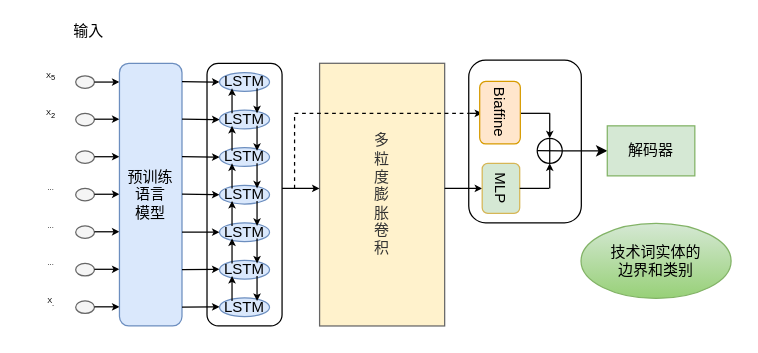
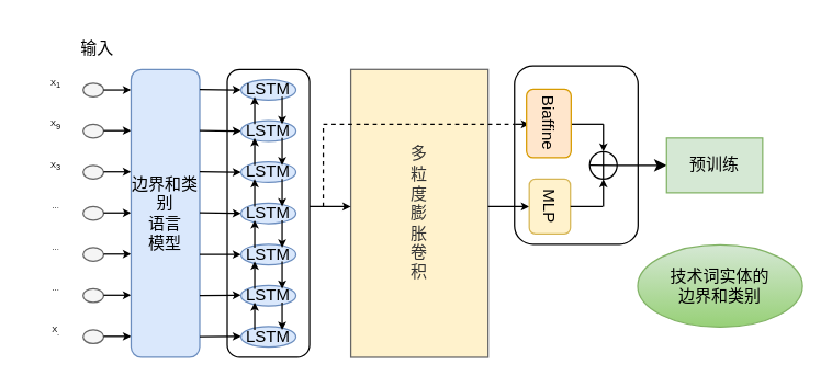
- <mxCell id="4" value="输入" style="text;html=1;align=center;verticalAlign=middle;resizable=0;points=[];autosize=1;strokeColor=none;fillColor=none;" parent="1" vertex="1"><mxGeometry x="45" y="10" width="50" height="30" as="geometry" /></mxCell>
+ <mxCell id="4" value="输入" style="text;html=1;align=center;verticalAlign=middle;resizable=0;points=[];autosize=1;strokeColor=none;fillColor=none;" parent="1" vertex="1"><mxGeometry x="45" y="20" width="50" height="30" as="geometry" /></mxCell>
- <mxCell id="6" value="&lt;font style=&quot;font-size: 6px;&quot;&gt;X&lt;sub style=&quot;font-size: 6px;&quot;&gt;5&lt;/sub&gt;&lt;/font&gt;" style="text;html=1;align=center;verticalAlign=top;resizable=0;points=[];autosize=1;strokeColor=none;fillColor=none;fontSize=6;" parent="1" vertex="1"><mxGeometry x="20" y="50" width="40" height="30" as="geometry" /></mxCell>
+ <mxCell id="6" value="&lt;font style=&quot;font-size: 6px;&quot;&gt;X&lt;sub style=&quot;font-size: 6px;&quot;&gt;1&lt;/sub&gt;&lt;/font&gt;" style="text;html=1;align=center;verticalAlign=top;resizable=0;points=[];autosize=1;strokeColor=none;fillColor=none;fontSize=6;" parent="1" vertex="1"><mxGeometry x="20" y="50" width="40" height="30" as="geometry" /></mxCell>
- <mxCell id="8" value="&lt;font style=&quot;font-size: 6px;&quot;&gt;X&lt;sub style=&quot;font-size: 6px;&quot;&gt;2&lt;/sub&gt;&lt;/font&gt;" style="text;html=1;align=center;verticalAlign=top;resizable=0;points=[];autosize=1;strokeColor=none;fillColor=none;fontSize=6;" parent="1" vertex="1"><mxGeometry x="20" y="80" width="40" height="30" as="geometry" /></mxCell>
+ <mxCell id="8" value="&lt;font style=&quot;font-size: 6px;&quot;&gt;X&lt;sub style=&quot;font-size: 6px;&quot;&gt;9&lt;/sub&gt;&lt;/font&gt;" style="text;html=1;align=center;verticalAlign=top;resizable=0;points=[];autosize=1;strokeColor=none;fillColor=none;fontSize=6;" parent="1" vertex="1"><mxGeometry x="20" y="80" width="40" height="30" as="geometry" /></mxCell>
- <mxCell id="68" value="解码器" style="rounded=0;whiteSpace=wrap;html=1;direction=west;fillColor=#d5e8d4;strokeColor=#82b366;" parent="1" vertex="1"><mxGeometry x="485" y="100" width="70" height="40" as="geometry" /></mxCell>
+ <mxCell id="68" value="预训练" style="rounded=0;whiteSpace=wrap;html=1;direction=west;fillColor=#d5e8d4;strokeColor=#82b366;" parent="1" vertex="1"><mxGeometry x="485" y="100" width="70" height="40" as="geometry" /></mxCell>
+ <mxCell id="10" value="&lt;font style=&quot;font-size: 6px;&quot;&gt;X&lt;sub style=&quot;font-size: 6px;&quot;&gt;3&lt;/sub&gt;&lt;/font&gt;" style="text;html=1;align=center;verticalAlign=top;resizable=0;points=[];autosize=1;strokeColor=none;fillColor=none;fontSize=6;" parent="1" vertex="1"><mxGeometry x="20" y="110" width="40" height="30" as="geometry" /></mxCell>
- <mxCell id="57" value="MLP" style="rounded=1;whiteSpace=wrap;html=1;direction=west;flipV=0;rotation=90;fillColor=#d5e8d4;strokeColor=#d6b656;" parent="1" vertex="1"><mxGeometry x="380" y="135" width="40" height="30" as="geometry" /></mxCell>
+ <mxCell id="57" value="MLP" style="rounded=1;whiteSpace=wrap;html=1;direction=west;flipV=0;rotation=90;fillColor=#fff2cc;strokeColor=#d6b656;" parent="1" vertex="1"><mxGeometry x="380" y="135" width="40" height="30" as="geometry" /></mxCell>
- <mxCell id="26" value="预训练&lt;br&gt;语言&lt;br&gt;模型" style="rounded=1;whiteSpace=wrap;html=1;fillColor=#dae8fc;strokeColor=#6c8ebf;" parent="1" vertex="1"><mxGeometry x="95" y="50" width="50" height="210" as="geometry" /></mxCell>
+ <mxCell id="26" value="边界和类别&lt;br&gt;语言&lt;br&gt;模型" style="rounded=1;whiteSpace=wrap;html=1;fillColor=#dae8fc;strokeColor=#6c8ebf;" parent="1" vertex="1"><mxGeometry x="95" y="50" width="50" height="210" as="geometry" /></mxCell>
